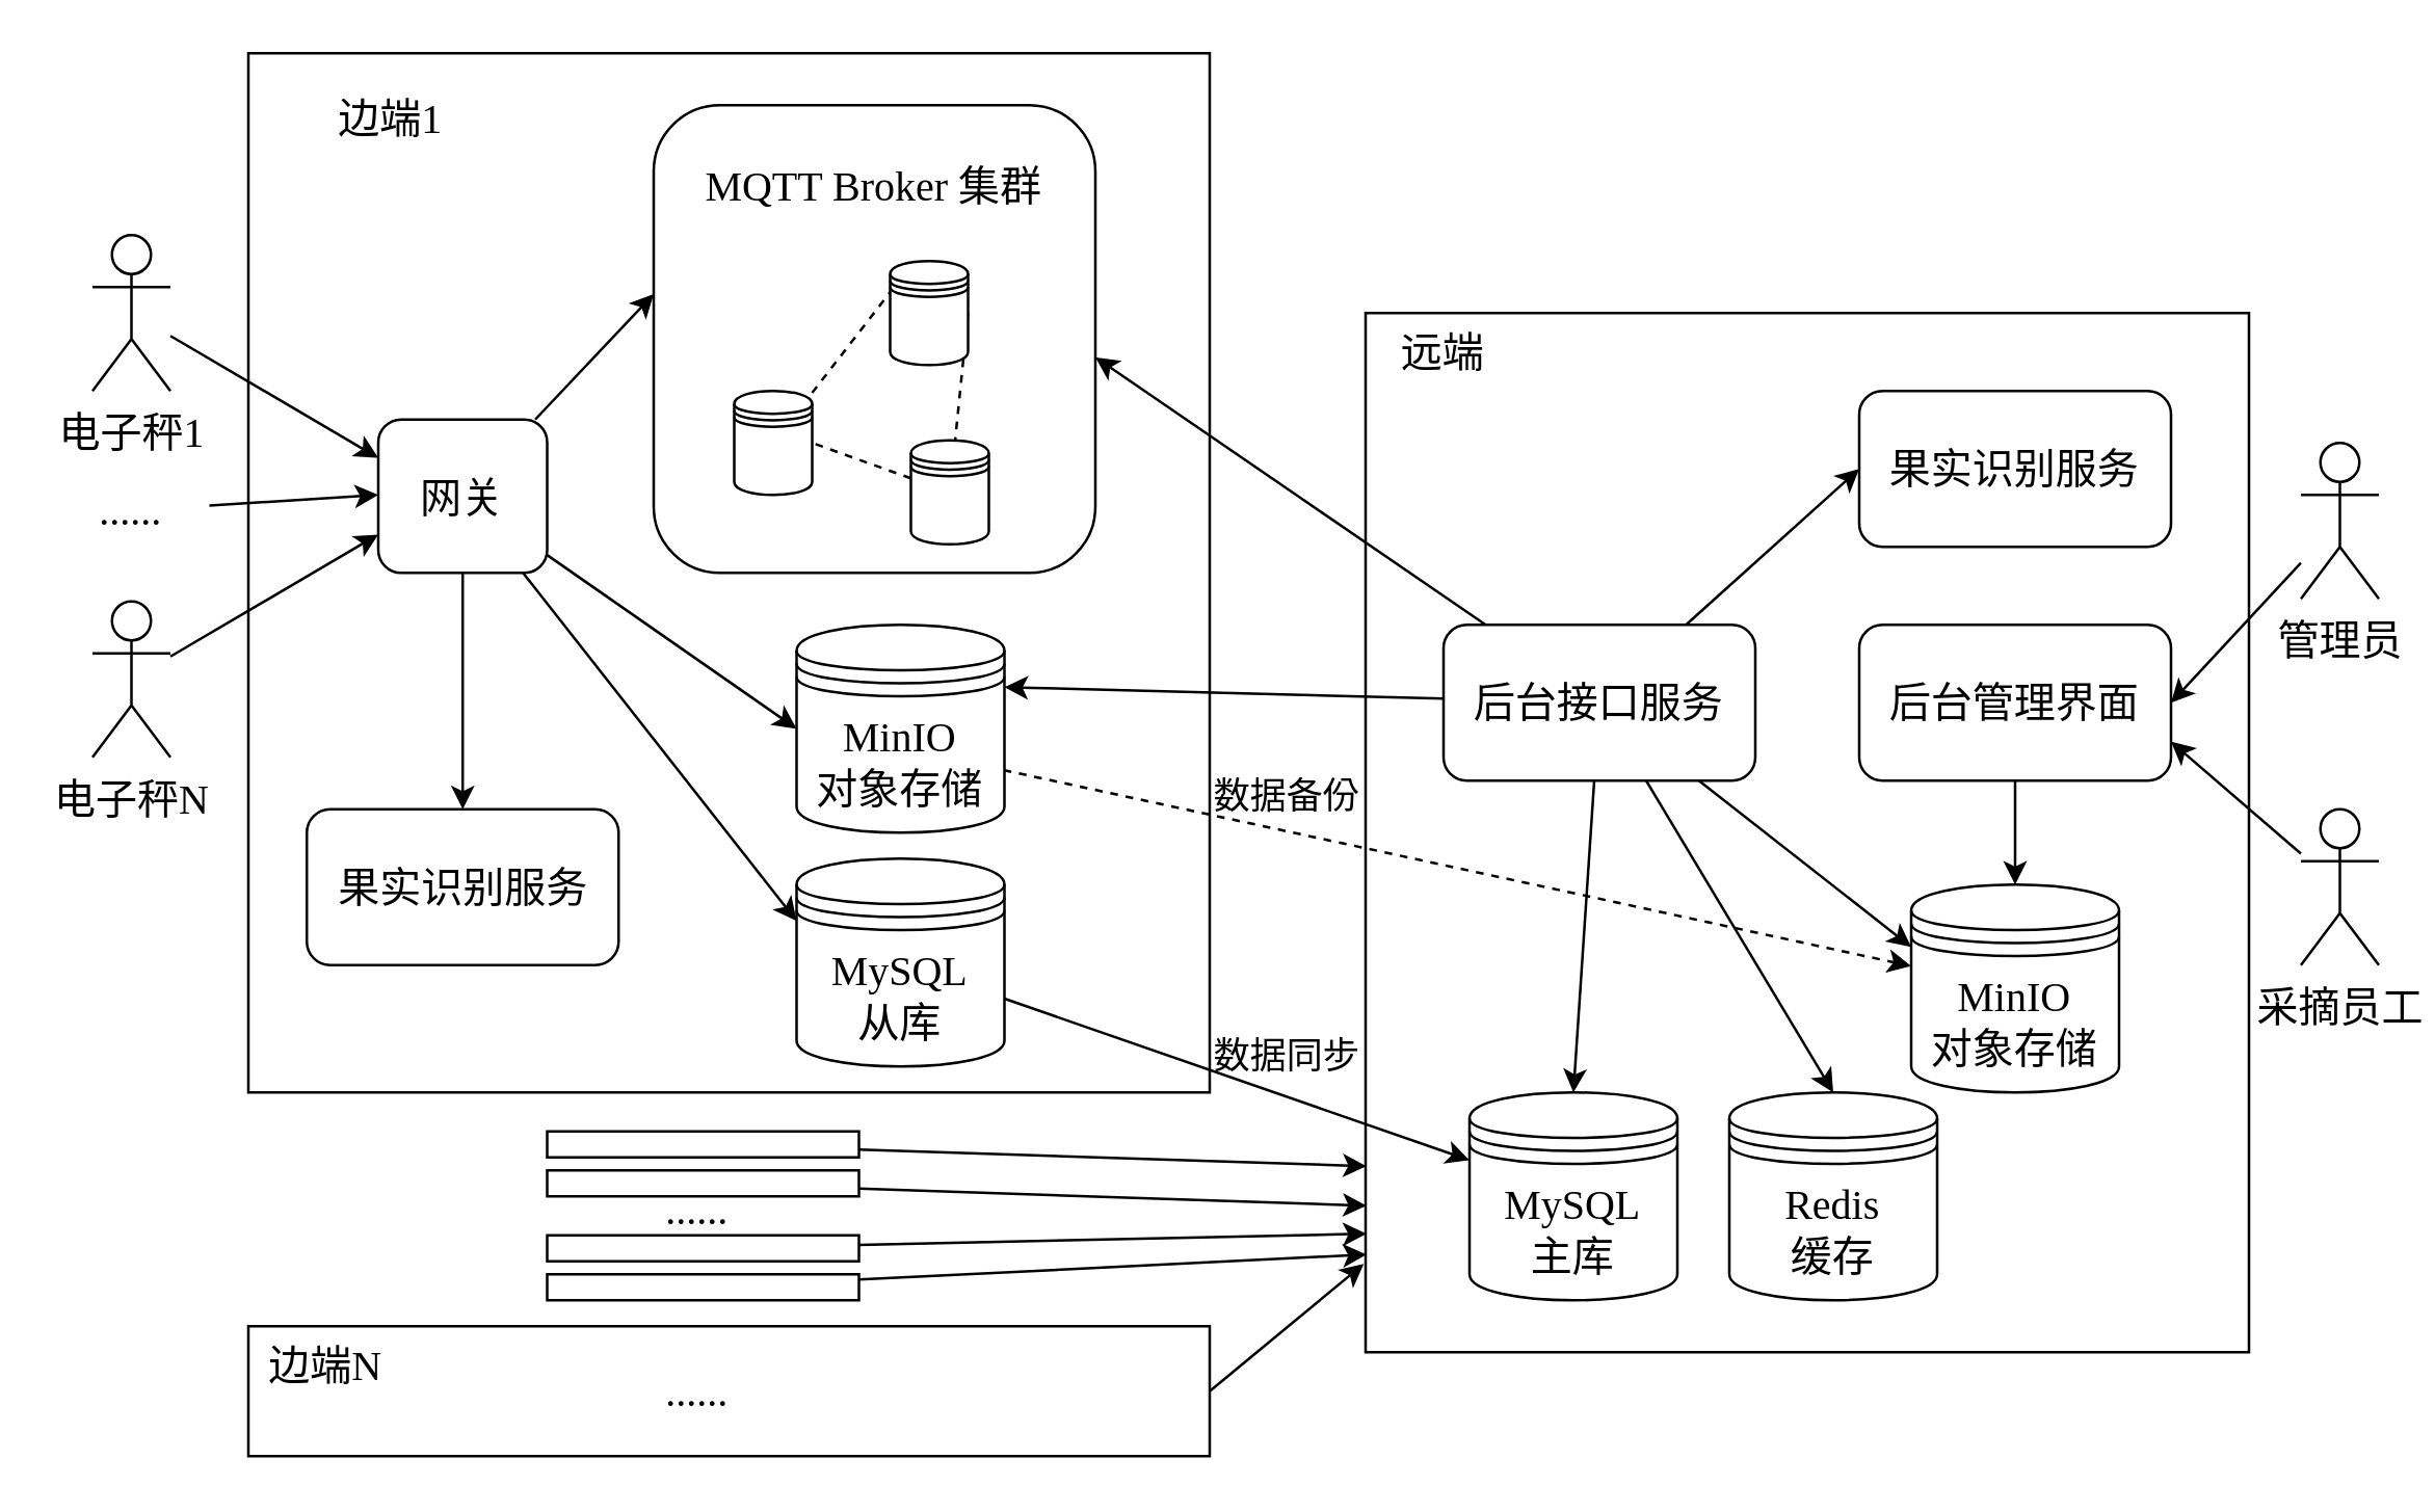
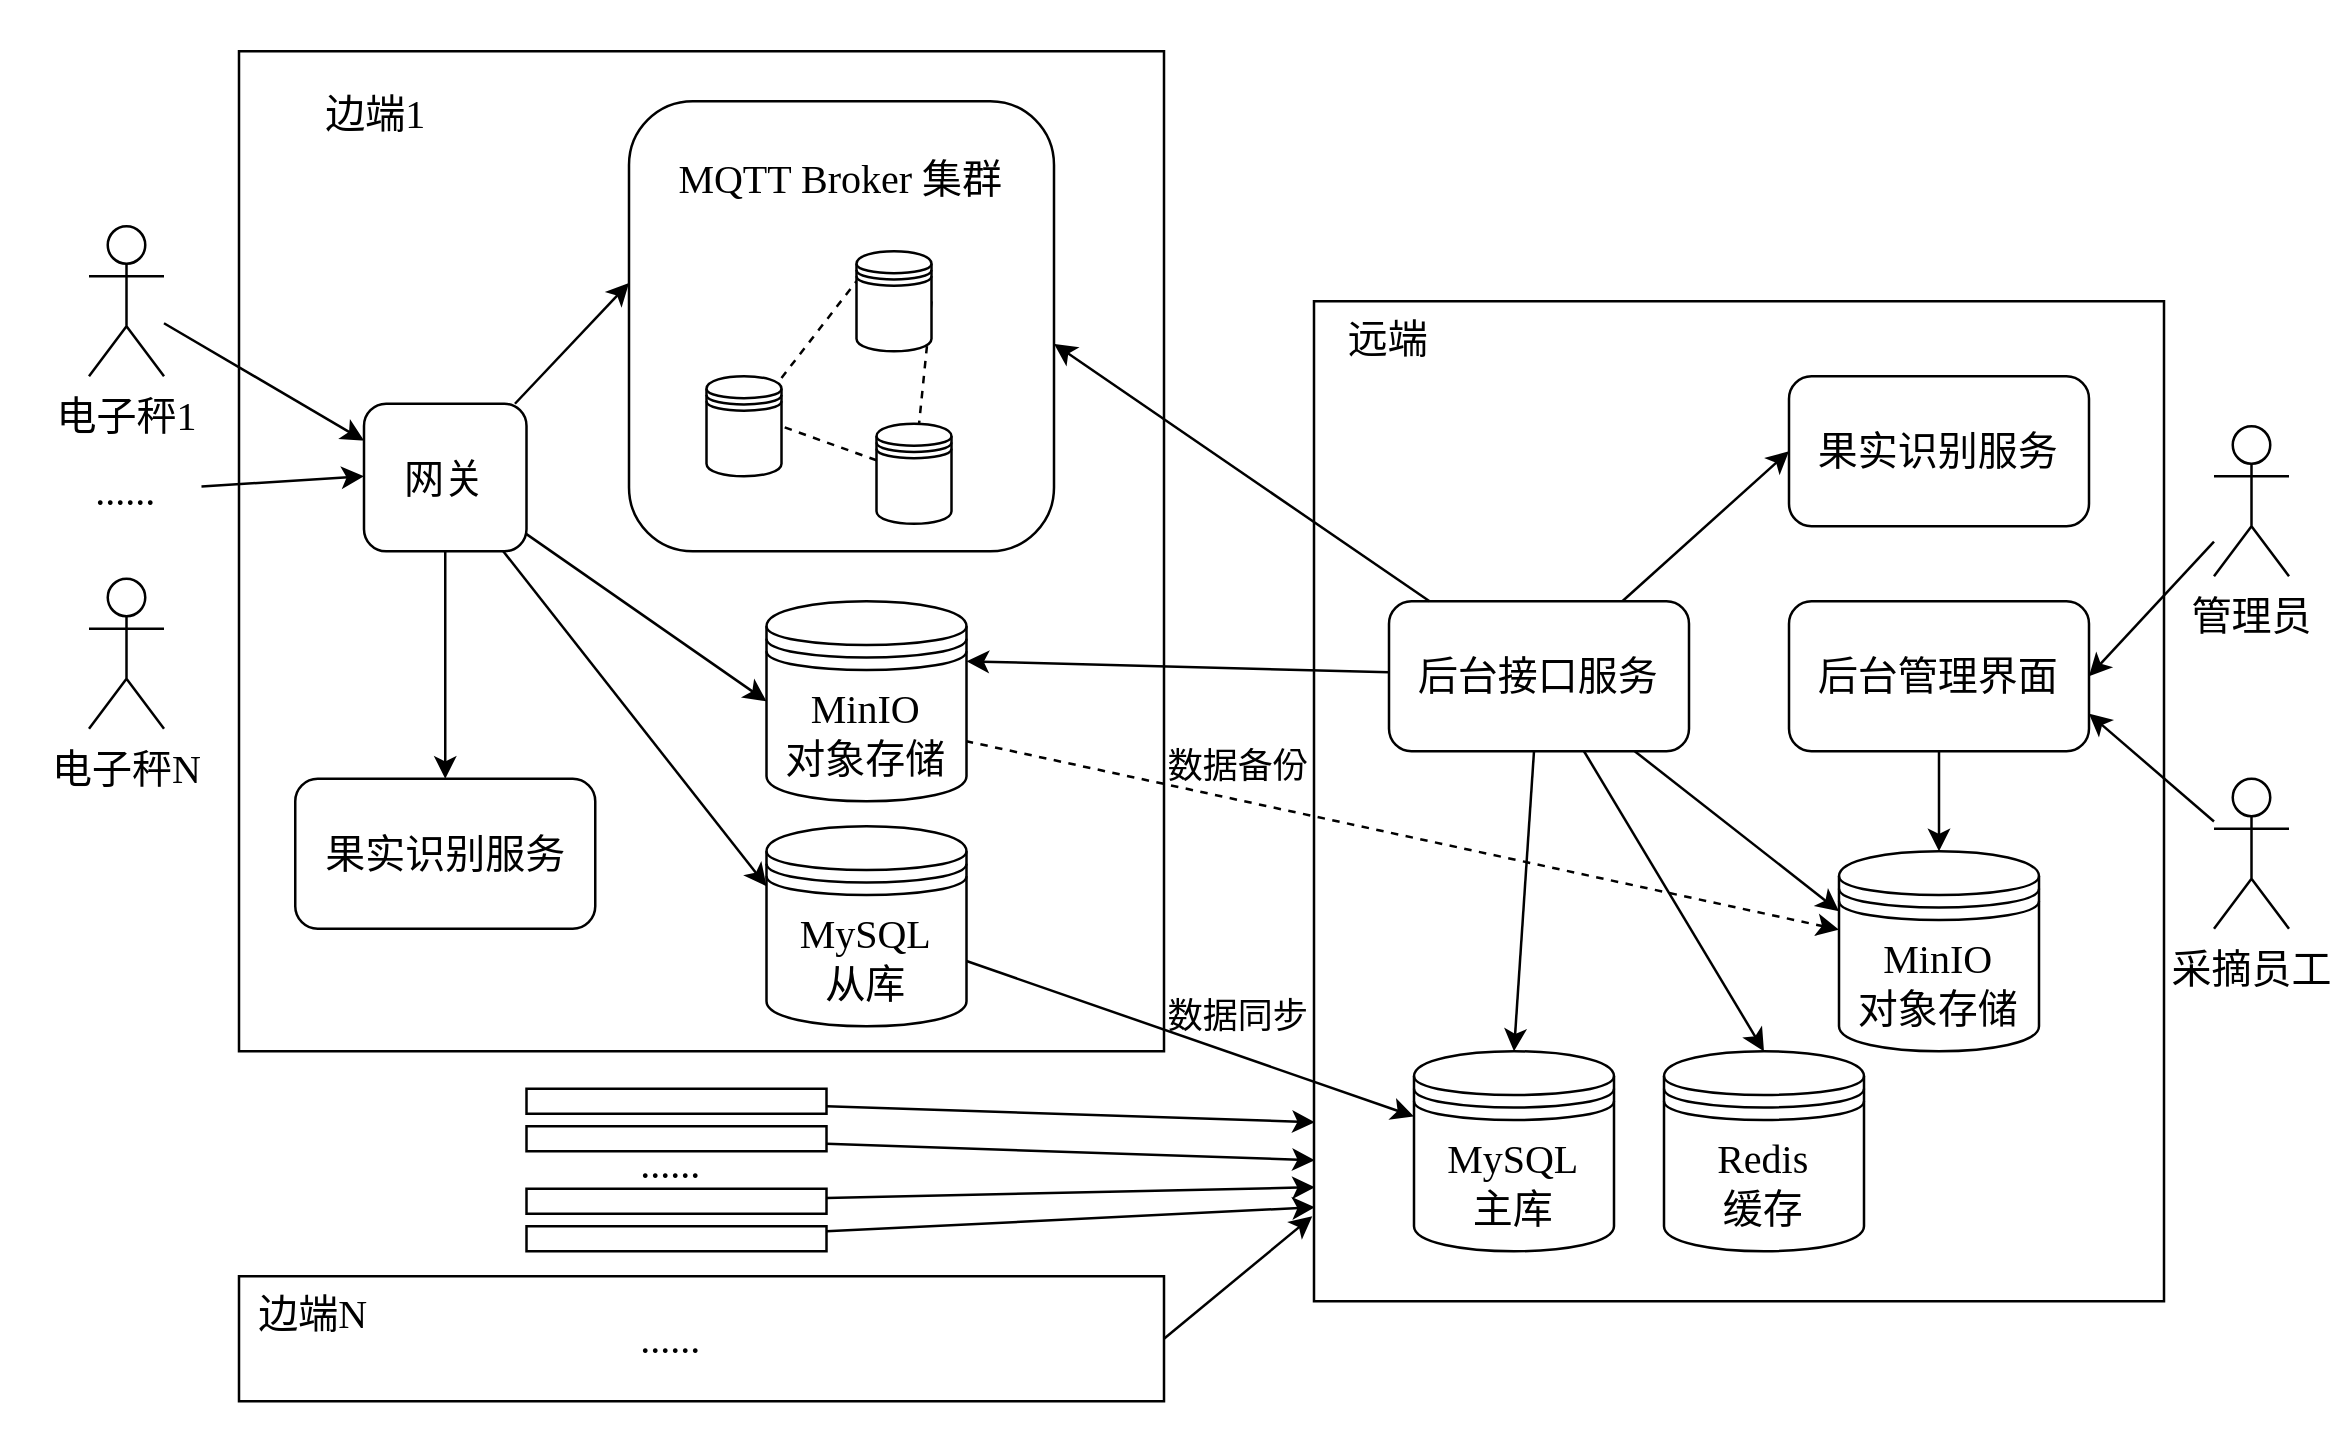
- <mxCell id="18" style="edgeStyle=none;html=1;entryX=0;entryY=0.75;entryDx=0;entryDy=0;fontFamily=Songti SC;fontSize=16;" edge="1" parent="1" source="19" target="11"><mxGeometry relative="1" as="geometry" /></mxCell>
